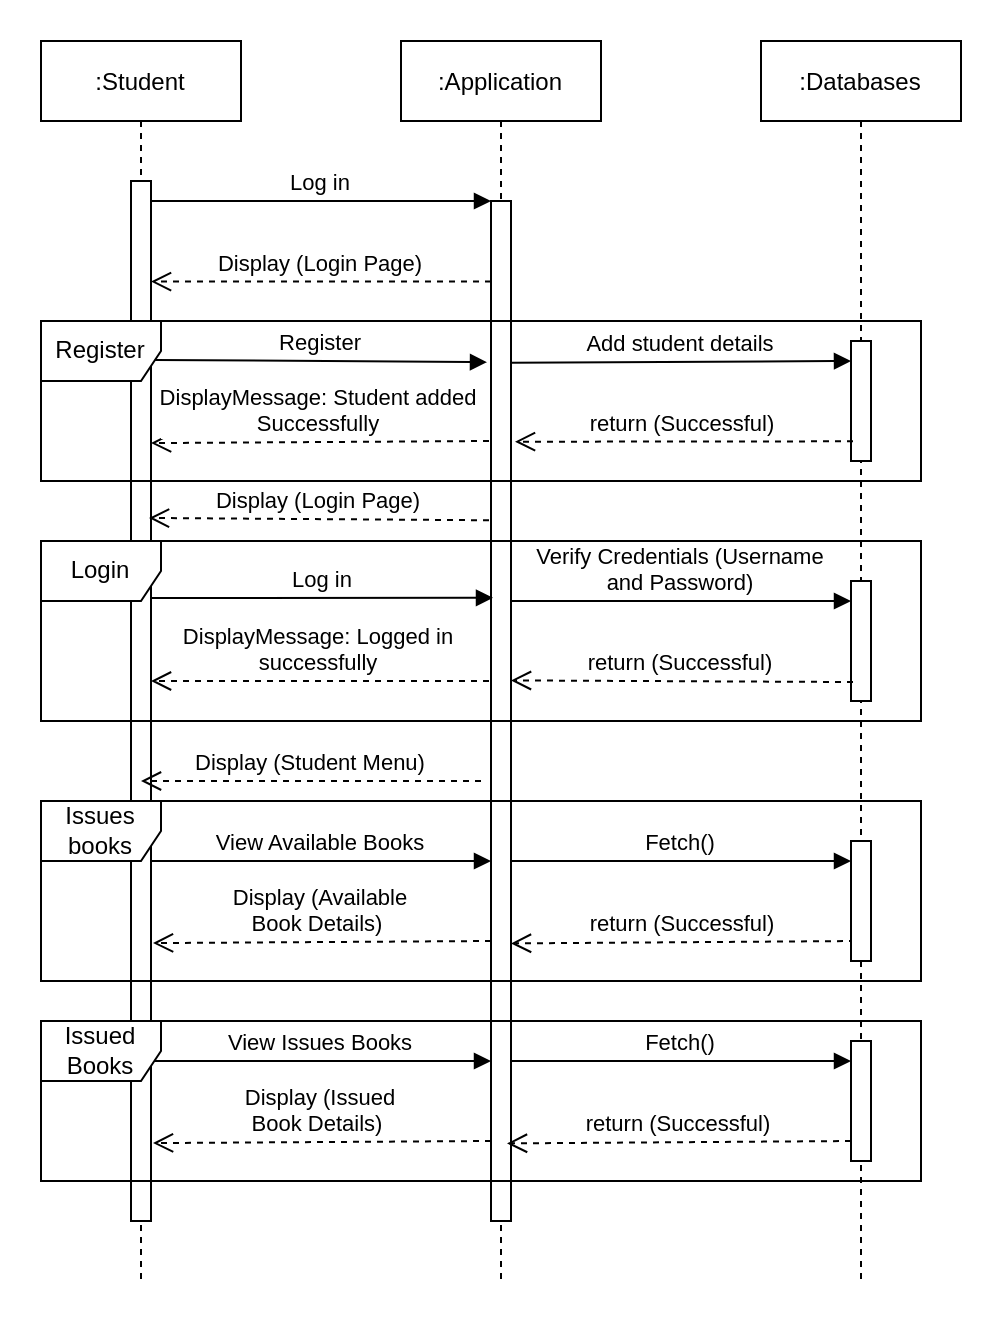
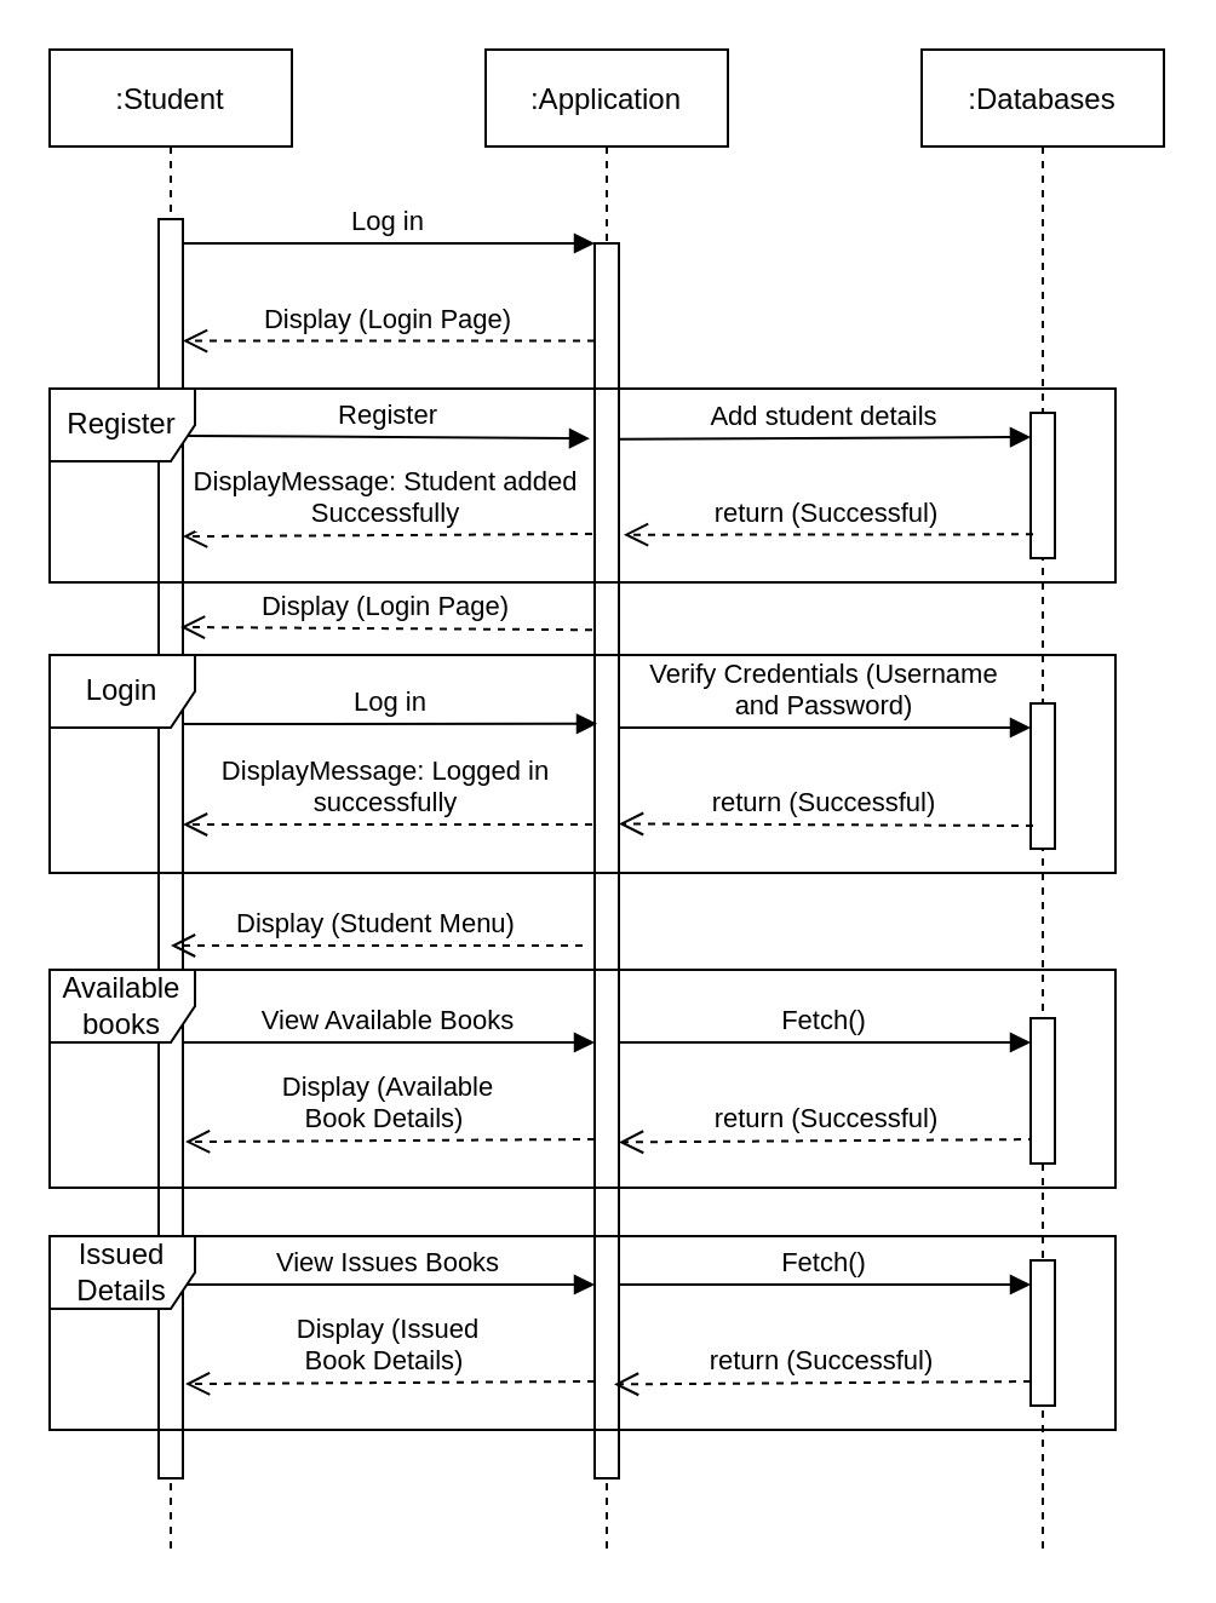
- <mxCell id="30" value="Issues books" style="shape=umlFrame;whiteSpace=wrap;html=1;" vertex="1" parent="1"><mxGeometry x="20" y="400" width="440" height="90" as="geometry" /></mxCell>
+ <mxCell id="30" value="Available books" style="shape=umlFrame;whiteSpace=wrap;html=1;" vertex="1" parent="1"><mxGeometry x="20" y="400" width="440" height="90" as="geometry" /></mxCell>
- <mxCell id="34" value="Issued Books" style="shape=umlFrame;whiteSpace=wrap;html=1;" vertex="1" parent="1"><mxGeometry x="20" y="510" width="440" height="80" as="geometry" /></mxCell>
+ <mxCell id="34" value="Issued Details" style="shape=umlFrame;whiteSpace=wrap;html=1;" vertex="1" parent="1"><mxGeometry x="20" y="510" width="440" height="80" as="geometry" /></mxCell>
